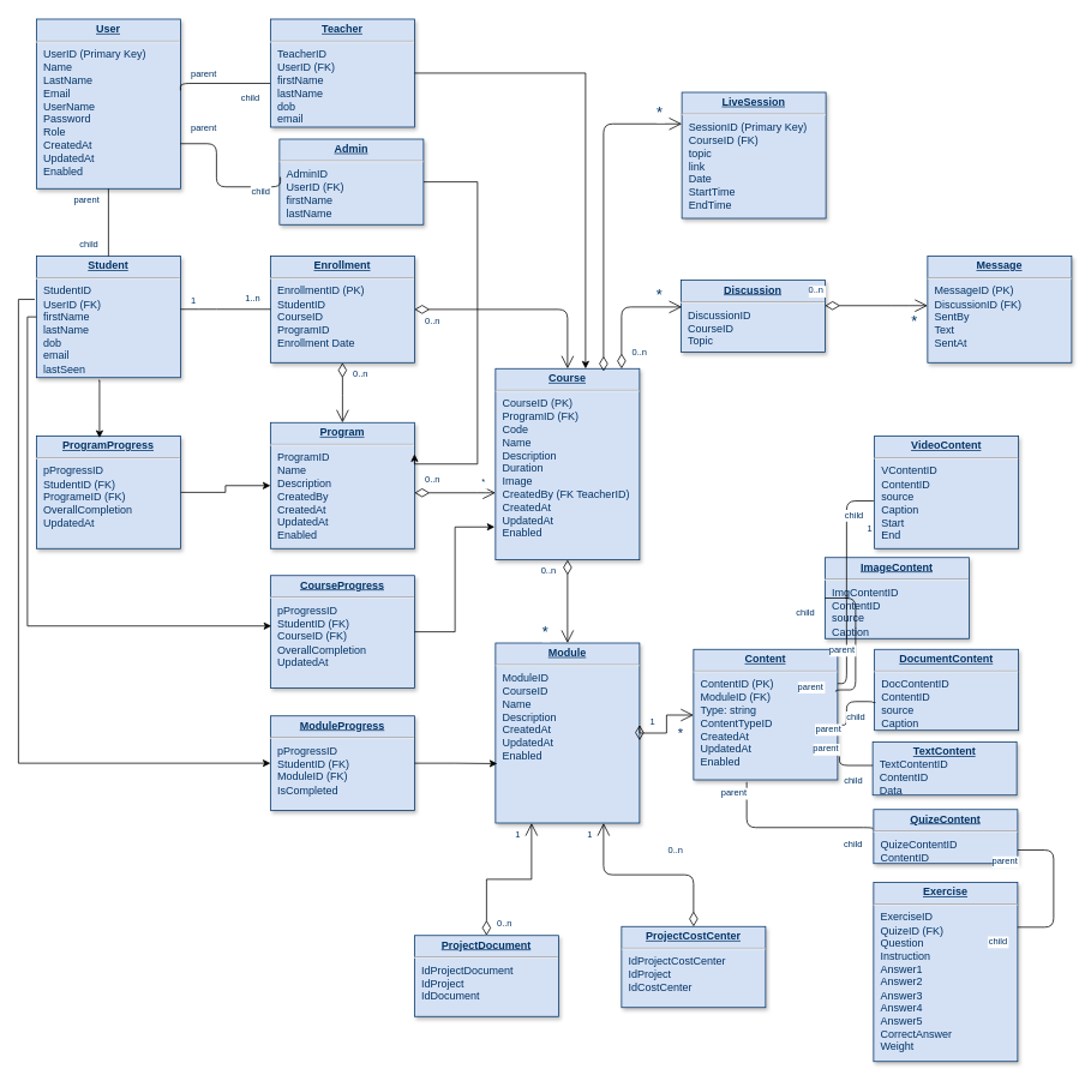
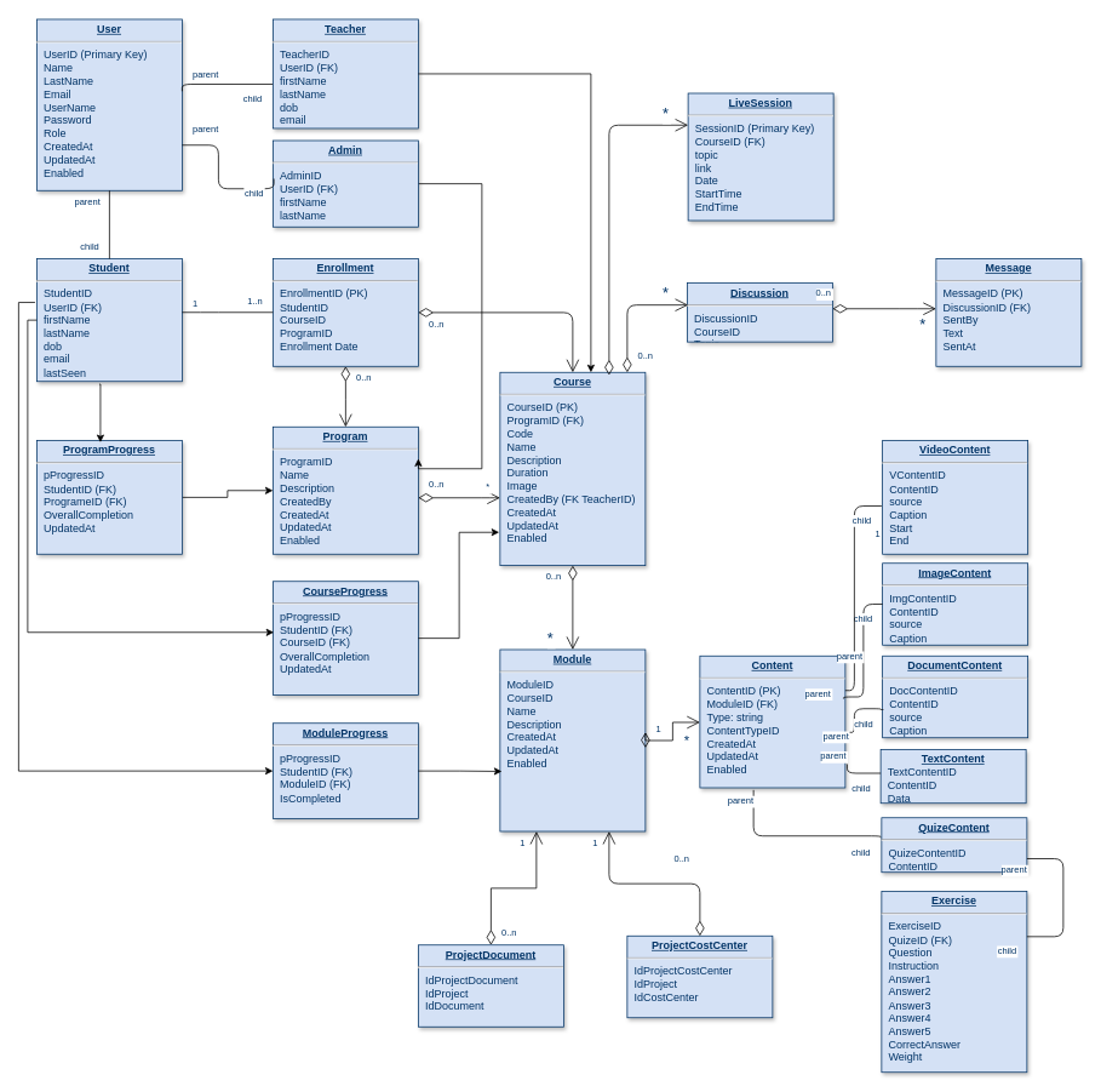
- <mxCell id="75" value="&lt;p style=&quot;margin: 0px; margin-top: 4px; text-align: center; text-decoration: underline;&quot;&gt;&lt;b&gt;Admin&lt;/b&gt;&lt;/p&gt;&lt;hr&gt;&lt;p style=&quot;margin: 0px 0px 0px 8px;&quot;&gt;AdminID&lt;/p&gt;&lt;p style=&quot;margin: 0px 0px 0px 8px;&quot;&gt;UserID (FK)&lt;/p&gt;&lt;p style=&quot;margin: 0px 0px 0px 8px;&quot;&gt;firstName&lt;/p&gt;&lt;p style=&quot;margin: 0px 0px 0px 8px;&quot;&gt;lastName&lt;/p&gt;" style="verticalAlign=top;align=left;overflow=fill;fontSize=12;fontFamily=Helvetica;html=1;strokeColor=#003366;shadow=1;fillColor=#D4E1F5;fontColor=#003366" vertex="1" parent="1"><mxGeometry x="310" y="154" width="160" height="95" as="geometry" /></mxCell>
+ <mxCell id="75" value="&lt;p style=&quot;margin: 0px; margin-top: 4px; text-align: center; text-decoration: underline;&quot;&gt;&lt;b&gt;Admin&lt;/b&gt;&lt;/p&gt;&lt;hr&gt;&lt;p style=&quot;margin: 0px 0px 0px 8px;&quot;&gt;AdminID&lt;/p&gt;&lt;p style=&quot;margin: 0px 0px 0px 8px;&quot;&gt;UserID (FK)&lt;/p&gt;&lt;p style=&quot;margin: 0px 0px 0px 8px;&quot;&gt;firstName&lt;/p&gt;&lt;p style=&quot;margin: 0px 0px 0px 8px;&quot;&gt;lastName&lt;/p&gt;" style="verticalAlign=top;align=left;overflow=fill;fontSize=12;fontFamily=Helvetica;html=1;strokeColor=#003366;shadow=1;fillColor=#D4E1F5;fontColor=#003366" vertex="1" parent="1"><mxGeometry x="300" y="154" width="160" height="95" as="geometry" /></mxCell>
- <mxCell id="80" value="&lt;p style=&quot;margin: 0px ; margin-top: 4px ; text-align: center ; text-decoration: underline&quot;&gt;&lt;b&gt;Discussion&lt;/b&gt;&lt;/p&gt;&lt;hr&gt;&lt;p style=&quot;margin: 0px ; margin-left: 8px&quot;&gt;DiscussionID&lt;/p&gt;&lt;p style=&quot;margin: 0px ; margin-left: 8px&quot;&gt;&lt;span style=&quot;background-color: initial;&quot;&gt;CourseID&lt;/span&gt;&lt;/p&gt;&lt;p style=&quot;margin: 0px ; margin-left: 8px&quot;&gt;Topic&lt;/p&gt;" style="verticalAlign=top;align=left;overflow=fill;fontSize=12;fontFamily=Helvetica;html=1;strokeColor=#003366;shadow=1;fillColor=#D4E1F5;fontColor=#003366" vertex="1" parent="1"><mxGeometry x="756" y="310.5" width="160" height="80" as="geometry" /></mxCell>
+ <mxCell id="80" value="&lt;p style=&quot;margin: 0px ; margin-top: 4px ; text-align: center ; text-decoration: underline&quot;&gt;&lt;b&gt;Discussion&lt;/b&gt;&lt;/p&gt;&lt;hr&gt;&lt;p style=&quot;margin: 0px ; margin-left: 8px&quot;&gt;DiscussionID&lt;/p&gt;&lt;p style=&quot;margin: 0px ; margin-left: 8px&quot;&gt;&lt;span style=&quot;background-color: initial;&quot;&gt;CourseID&lt;/span&gt;&lt;/p&gt;&lt;p style=&quot;margin: 0px ; margin-left: 8px&quot;&gt;Topic&lt;/p&gt;" style="verticalAlign=top;align=left;overflow=fill;fontSize=12;fontFamily=Helvetica;html=1;strokeColor=#003366;shadow=1;fillColor=#D4E1F5;fontColor=#003366" vertex="1" parent="1"><mxGeometry x="756" y="310.5" width="160" height="65" as="geometry" /></mxCell>
- <mxCell id="47" value="&lt;p style=&quot;margin: 0px ; margin-top: 4px ; text-align: center ; text-decoration: underline&quot;&gt;&lt;b&gt;ImageContent&lt;/b&gt;&lt;/p&gt;&lt;hr&gt;&lt;p style=&quot;margin: 0px 0px 0px 8px;&quot;&gt;ImgContentID&lt;/p&gt;&lt;p style=&quot;margin: 0px 0px 0px 8px;&quot;&gt;ContentID&lt;/p&gt;&lt;p style=&quot;margin: 0px 0px 0px 8px;&quot;&gt;source&lt;/p&gt;&lt;p style=&quot;margin: 0px 0px 0px 8px;&quot;&gt;Caption&lt;/p&gt;" style="verticalAlign=top;align=left;overflow=fill;fontSize=12;fontFamily=Helvetica;html=1;strokeColor=#003366;shadow=1;fillColor=#D4E1F5;fontColor=#003366" vertex="1" parent="1"><mxGeometry x="916" y="619" width="160" height="90" as="geometry" /></mxCell>
+ <mxCell id="47" value="&lt;p style=&quot;margin: 0px ; margin-top: 4px ; text-align: center ; text-decoration: underline&quot;&gt;&lt;b&gt;ImageContent&lt;/b&gt;&lt;/p&gt;&lt;hr&gt;&lt;p style=&quot;margin: 0px 0px 0px 8px;&quot;&gt;ImgContentID&lt;/p&gt;&lt;p style=&quot;margin: 0px 0px 0px 8px;&quot;&gt;ContentID&lt;/p&gt;&lt;p style=&quot;margin: 0px 0px 0px 8px;&quot;&gt;source&lt;/p&gt;&lt;p style=&quot;margin: 0px 0px 0px 8px;&quot;&gt;Caption&lt;/p&gt;" style="verticalAlign=top;align=left;overflow=fill;fontSize=12;fontFamily=Helvetica;html=1;strokeColor=#003366;shadow=1;fillColor=#D4E1F5;fontColor=#003366" vertex="1" parent="1"><mxGeometry x="971" y="619" width="160" height="90" as="geometry" /></mxCell>
